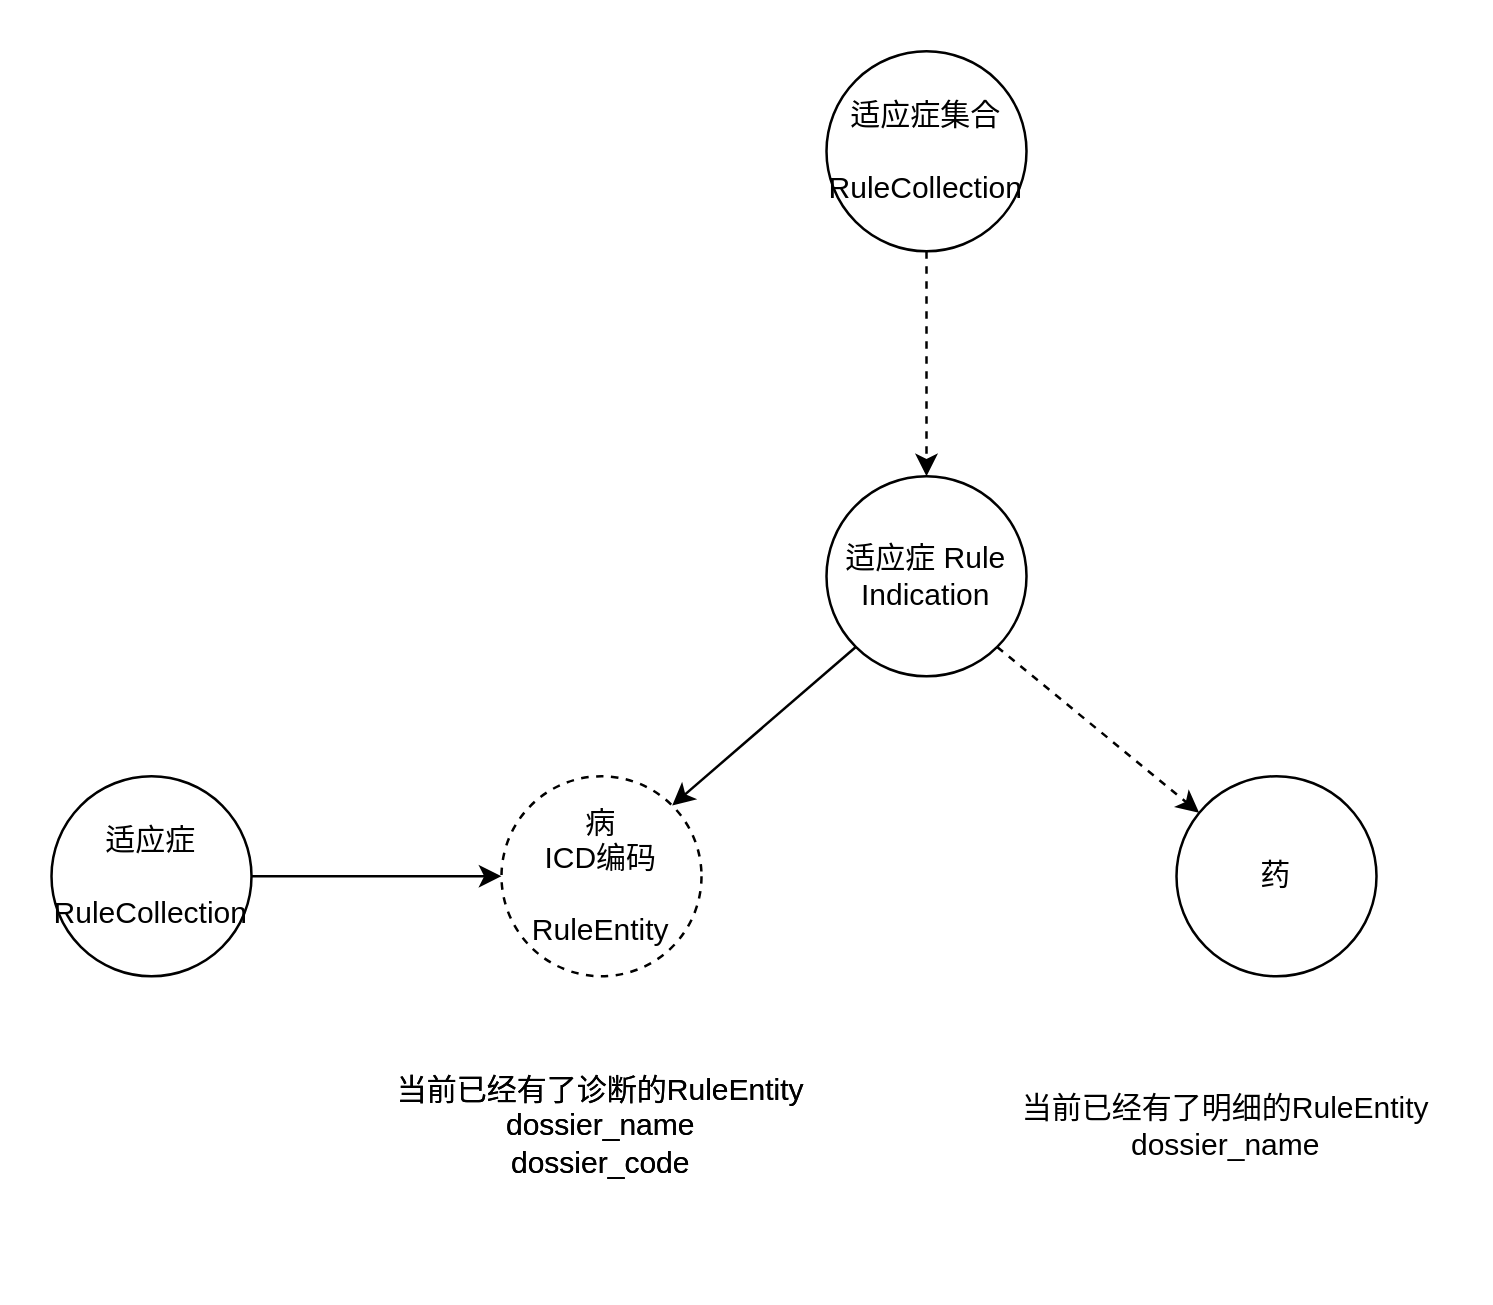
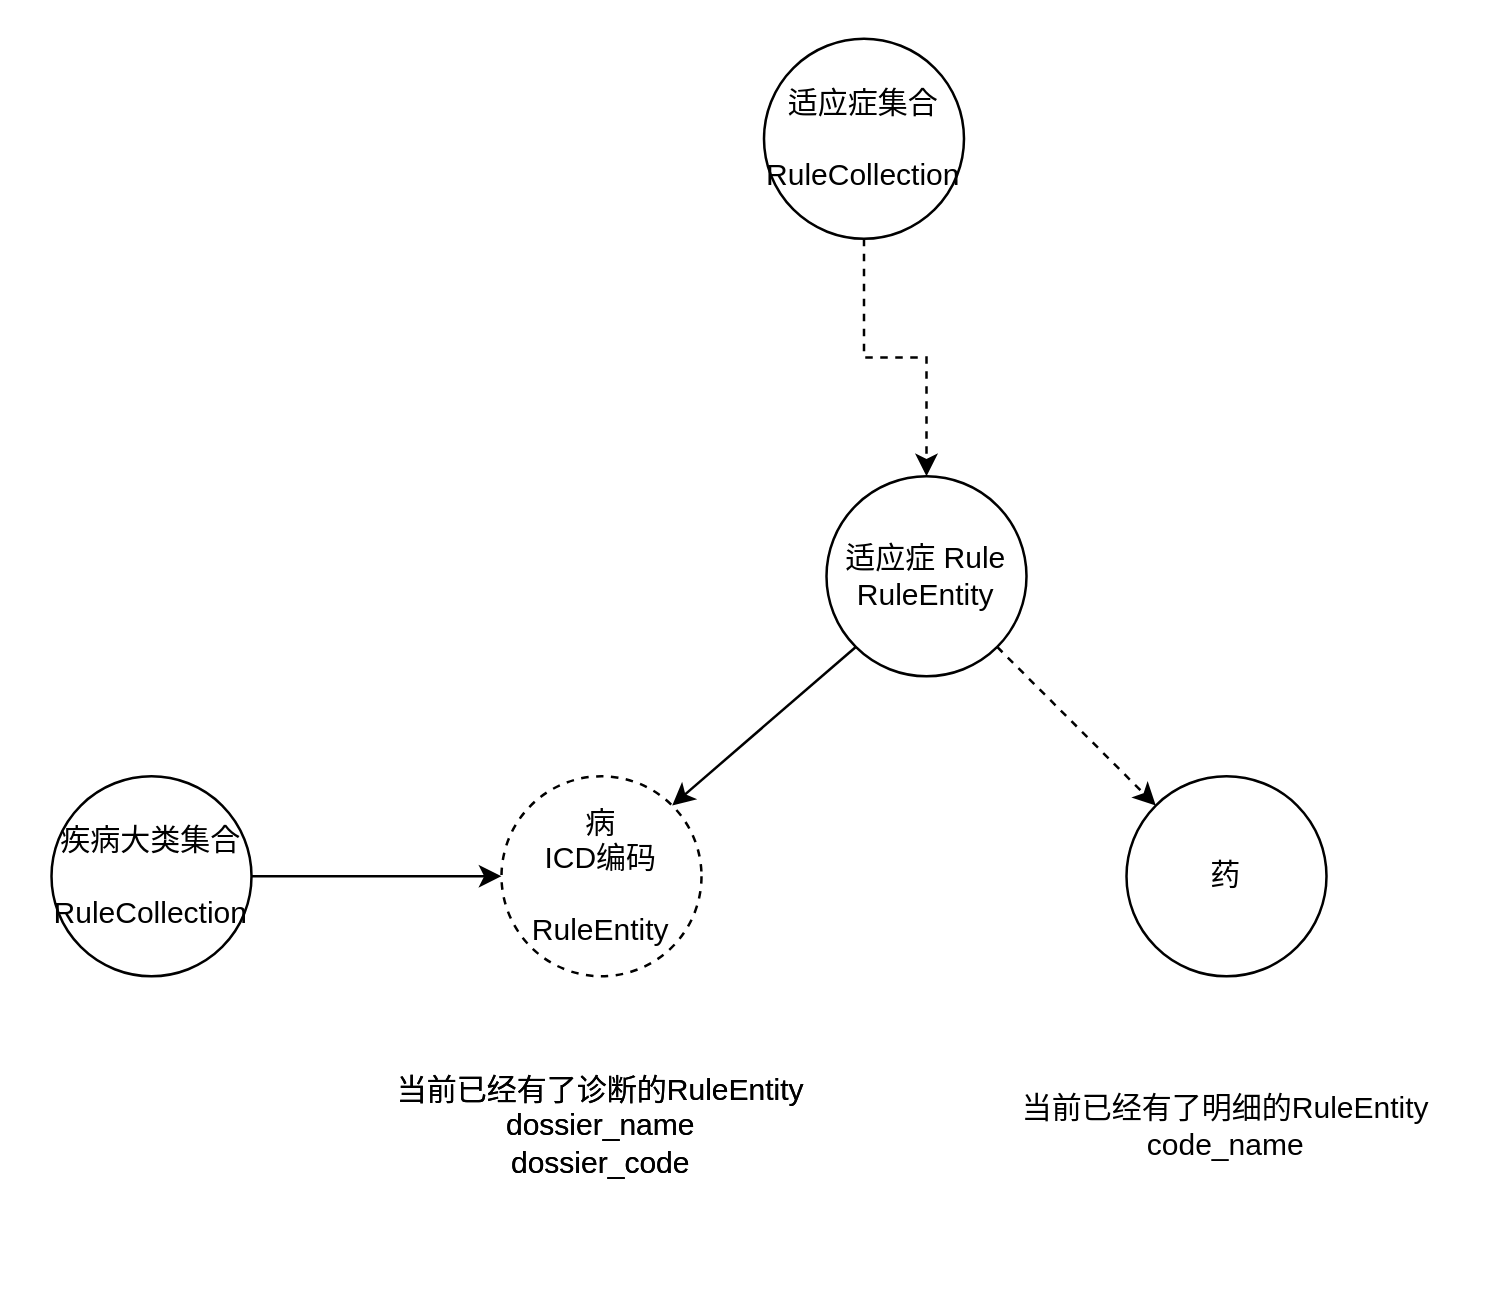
- <mxCell id="13" value="适应症集合&lt;br&gt;&lt;br&gt;RuleCollection" style="ellipse;whiteSpace=wrap;html=1;aspect=fixed;" vertex="1" parent="1"><mxGeometry x="330" y="20" width="80" height="80" as="geometry" /></mxCell>
+ <mxCell id="13" value="适应症集合&lt;br&gt;&lt;br&gt;RuleCollection" style="ellipse;whiteSpace=wrap;html=1;aspect=fixed;" vertex="1" parent="1"><mxGeometry x="305" y="15" width="80" height="80" as="geometry" /></mxCell>
- <mxCell id="6" value="适应症 Rule&lt;br&gt;Indication" style="ellipse;whiteSpace=wrap;html=1;aspect=fixed;" vertex="1" parent="1"><mxGeometry x="330" y="190" width="80" height="80" as="geometry" /></mxCell>
+ <mxCell id="6" value="适应症 Rule&lt;br&gt;RuleEntity" style="ellipse;whiteSpace=wrap;html=1;aspect=fixed;" vertex="1" parent="1"><mxGeometry x="330" y="190" width="80" height="80" as="geometry" /></mxCell>
- <mxCell id="4" value="适应症&lt;br&gt;&lt;br&gt;RuleCollection" style="ellipse;whiteSpace=wrap;html=1;aspect=fixed;" vertex="1" parent="1"><mxGeometry x="20" y="310" width="80" height="80" as="geometry" /></mxCell>
+ <mxCell id="4" value="疾病大类集合&lt;br&gt;&lt;br&gt;RuleCollection" style="ellipse;whiteSpace=wrap;html=1;aspect=fixed;" vertex="1" parent="1"><mxGeometry x="20" y="310" width="80" height="80" as="geometry" /></mxCell>
- <mxCell id="5" value="药" style="ellipse;whiteSpace=wrap;html=1;aspect=fixed;" vertex="1" parent="1"><mxGeometry x="470" y="310" width="80" height="80" as="geometry" /></mxCell>
+ <mxCell id="5" value="药" style="ellipse;whiteSpace=wrap;html=1;aspect=fixed;" vertex="1" parent="1"><mxGeometry x="450" y="310" width="80" height="80" as="geometry" /></mxCell>
- <mxCell id="11" value="当前已经有了明细的RuleEntity&lt;br&gt;dossier_name" style="text;html=1;strokeColor=none;fillColor=none;align=center;verticalAlign=middle;whiteSpace=wrap;rounded=0;" vertex="1" parent="1"><mxGeometry x="405" y="400" width="170" height="100" as="geometry" /></mxCell>
+ <mxCell id="11" value="当前已经有了明细的RuleEntity&lt;br&gt;code_name" style="text;html=1;strokeColor=none;fillColor=none;align=center;verticalAlign=middle;whiteSpace=wrap;rounded=0;" vertex="1" parent="1"><mxGeometry x="405" y="400" width="170" height="100" as="geometry" /></mxCell>
